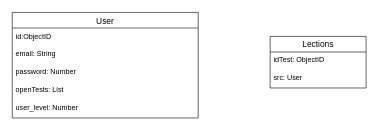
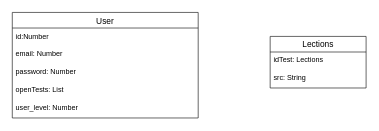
- <mxCell id="3" value="id:ObjectID" style="text;strokeColor=none;fillColor=none;spacingLeft=4;spacingRight=4;overflow=hidden;rotatable=0;points=[[0,0.5],[1,0.5]];portConstraint=eastwest;fontSize=12;" vertex="1" parent="2"><mxGeometry y="26" width="310" height="30" as="geometry" /></mxCell>
+ <mxCell id="3" value="id:Number" style="text;strokeColor=none;fillColor=none;spacingLeft=4;spacingRight=4;overflow=hidden;rotatable=0;points=[[0,0.5],[1,0.5]];portConstraint=eastwest;fontSize=12;" vertex="1" parent="2"><mxGeometry y="26" width="310" height="30" as="geometry" /></mxCell>
- <mxCell id="4" value="email: String" style="text;strokeColor=none;fillColor=none;spacingLeft=4;spacingRight=4;overflow=hidden;rotatable=0;points=[[0,0.5],[1,0.5]];portConstraint=eastwest;fontSize=12;" vertex="1" parent="2"><mxGeometry y="56" width="310" height="30" as="geometry" /></mxCell>
+ <mxCell id="4" value="email: Number" style="text;strokeColor=none;fillColor=none;spacingLeft=4;spacingRight=4;overflow=hidden;rotatable=0;points=[[0,0.5],[1,0.5]];portConstraint=eastwest;fontSize=12;" vertex="1" parent="2"><mxGeometry y="56" width="310" height="30" as="geometry" /></mxCell>
- <mxCell id="9" value="idTest: ObjectID" style="text;strokeColor=none;fillColor=none;spacingLeft=4;spacingRight=4;overflow=hidden;rotatable=0;points=[[0,0.5],[1,0.5]];portConstraint=eastwest;fontSize=12;" vertex="1" parent="8"><mxGeometry y="26" width="160" height="30" as="geometry" /></mxCell>
+ <mxCell id="9" value="idTest: Lections" style="text;strokeColor=none;fillColor=none;spacingLeft=4;spacingRight=4;overflow=hidden;rotatable=0;points=[[0,0.5],[1,0.5]];portConstraint=eastwest;fontSize=12;" vertex="1" parent="8"><mxGeometry y="26" width="160" height="30" as="geometry" /></mxCell>
- <mxCell id="10" value="src: User&#10;" style="text;strokeColor=none;fillColor=none;spacingLeft=4;spacingRight=4;overflow=hidden;rotatable=0;points=[[0,0.5],[1,0.5]];portConstraint=eastwest;fontSize=12;" vertex="1" parent="8"><mxGeometry y="56" width="160" height="30" as="geometry" /></mxCell>
+ <mxCell id="10" value="src: String&#10;" style="text;strokeColor=none;fillColor=none;spacingLeft=4;spacingRight=4;overflow=hidden;rotatable=0;points=[[0,0.5],[1,0.5]];portConstraint=eastwest;fontSize=12;" vertex="1" parent="8"><mxGeometry y="56" width="160" height="30" as="geometry" /></mxCell>
